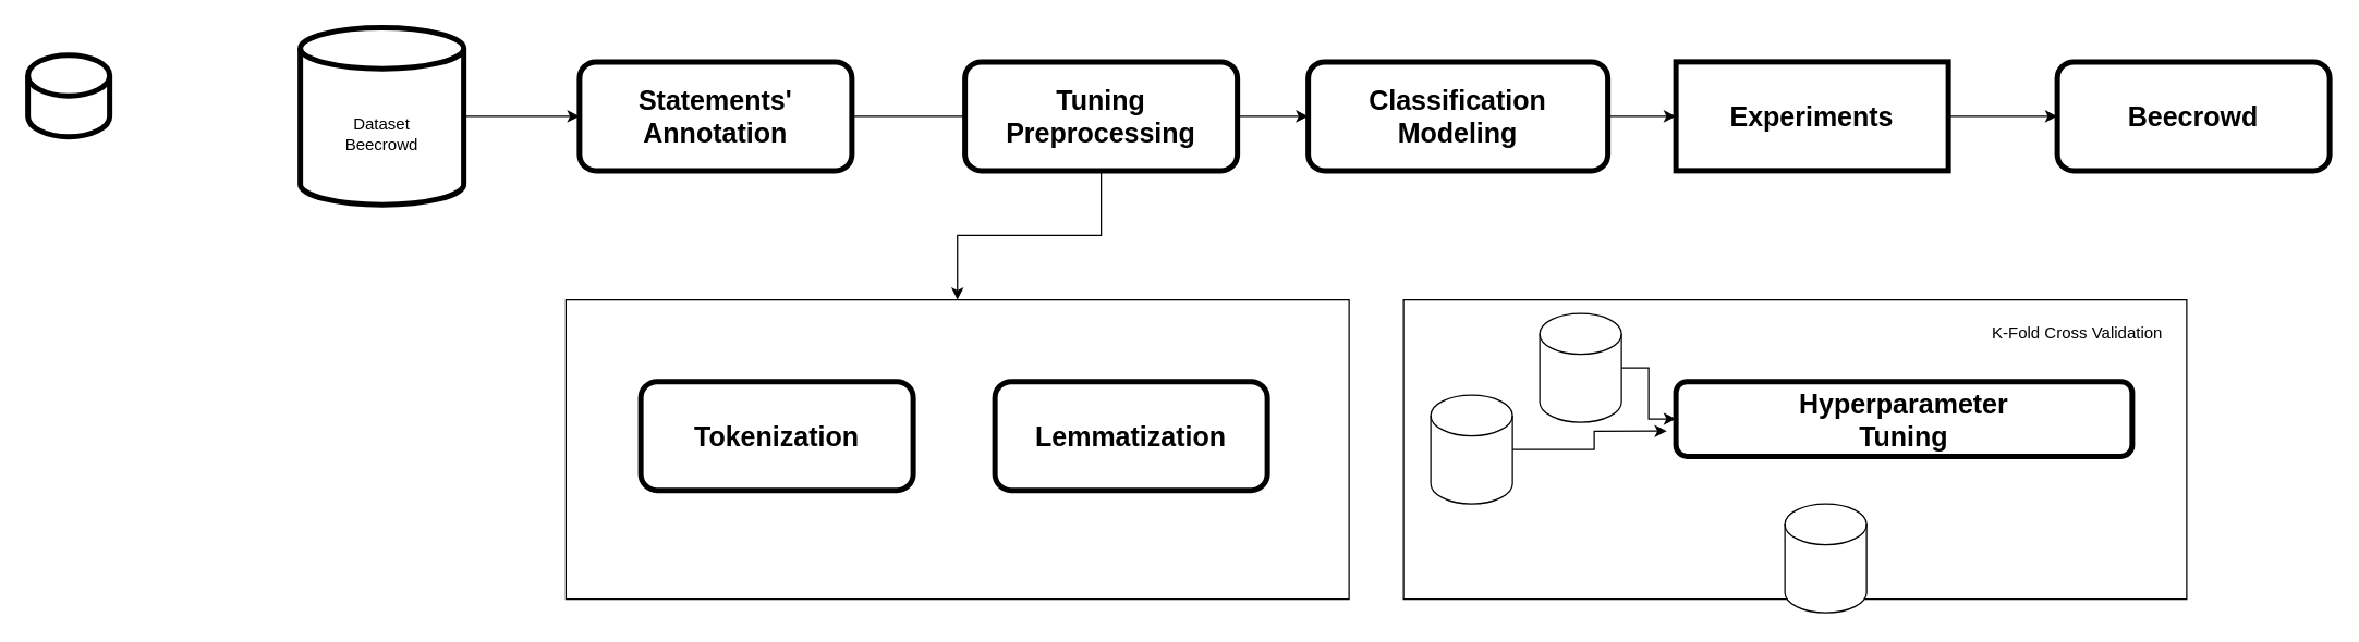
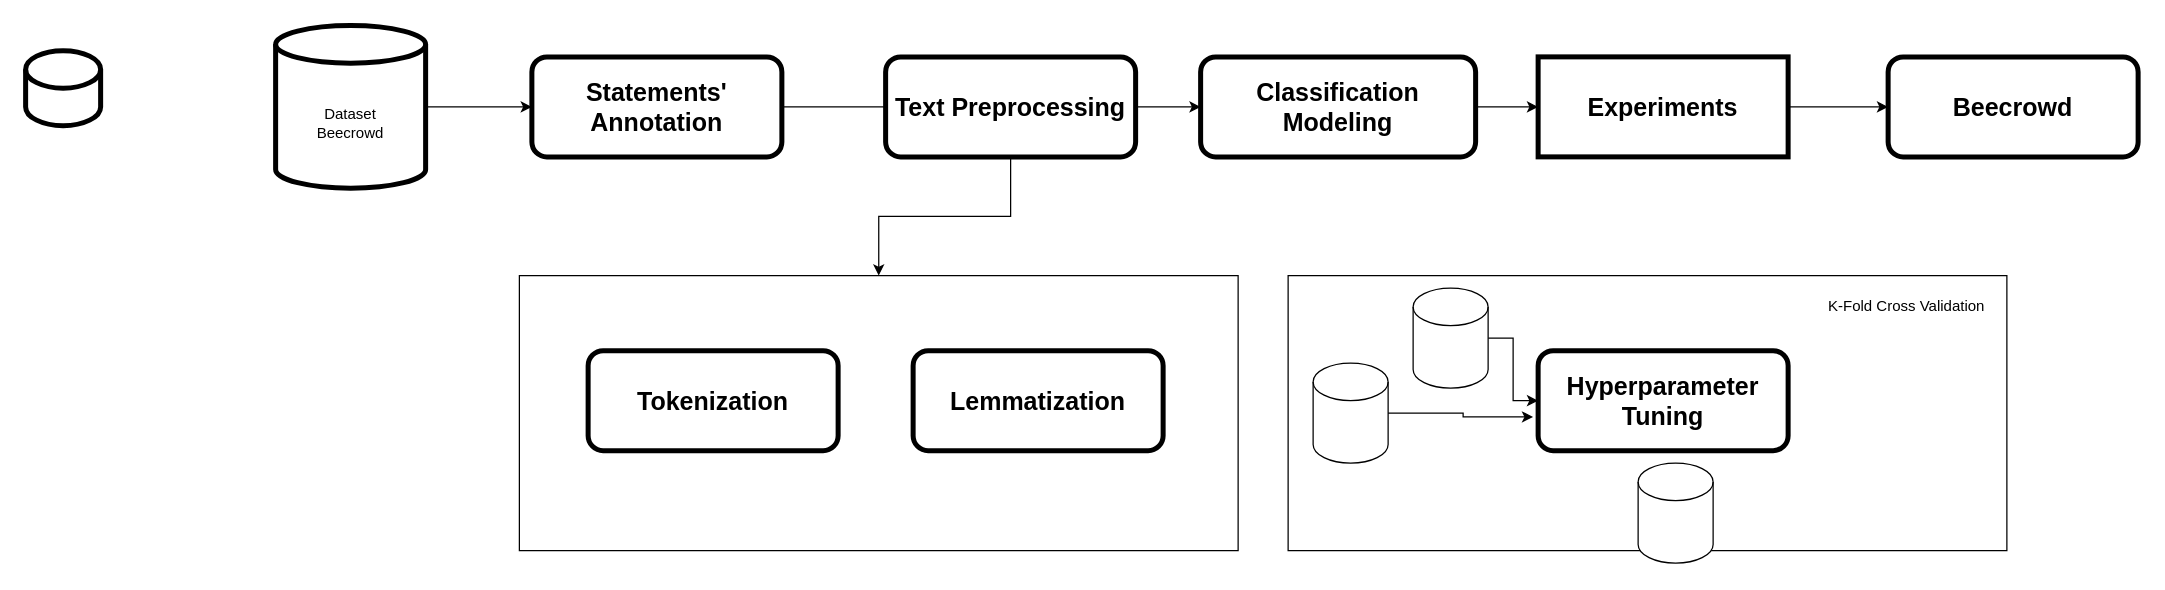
- <mxCell id="9" value="Tuning Preprocessing" style="rounded=1;whiteSpace=wrap;html=1;fontSize=20;glass=0;strokeWidth=4;shadow=0;fontStyle=1" vertex="1" parent="1"><mxGeometry x="708" y="45" width="200" height="80" as="geometry" /></mxCell>
+ <mxCell id="9" value="Text Preprocessing" style="rounded=1;whiteSpace=wrap;html=1;fontSize=20;glass=0;strokeWidth=4;shadow=0;fontStyle=1" vertex="1" parent="1"><mxGeometry x="708" y="45" width="200" height="80" as="geometry" /></mxCell>
- <mxCell id="19" value="Hyperparameter&lt;br&gt;Tuning" style="rounded=1;whiteSpace=wrap;html=1;fontSize=20;glass=0;strokeWidth=4;shadow=0;fontStyle=1" vertex="1" parent="1"><mxGeometry x="1230" y="280" width="335" height="55" as="geometry" /></mxCell>
+ <mxCell id="19" value="Hyperparameter&lt;br&gt;Tuning" style="rounded=1;whiteSpace=wrap;html=1;fontSize=20;glass=0;strokeWidth=4;shadow=0;fontStyle=1" vertex="1" parent="1"><mxGeometry x="1230" y="280" width="200" height="80" as="geometry" /></mxCell>
